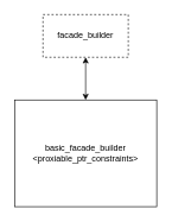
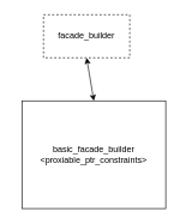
- <mxCell id="3" value="basic_facade_builder&lt;br&gt;&amp;lt;proxiable_ptr_constraints&amp;gt;" style="rounded=0;whiteSpace=wrap;html=1;" vertex="1" parent="1"><mxGeometry x="20" y="140" width="200" height="150" as="geometry" /></mxCell>
+ <mxCell id="3" value="basic_facade_builder&lt;br&gt;&amp;lt;proxiable_ptr_constraints&amp;gt;" style="rounded=0;whiteSpace=wrap;html=1;" vertex="1" parent="1"><mxGeometry x="30" y="140" width="200" height="150" as="geometry" /></mxCell>
